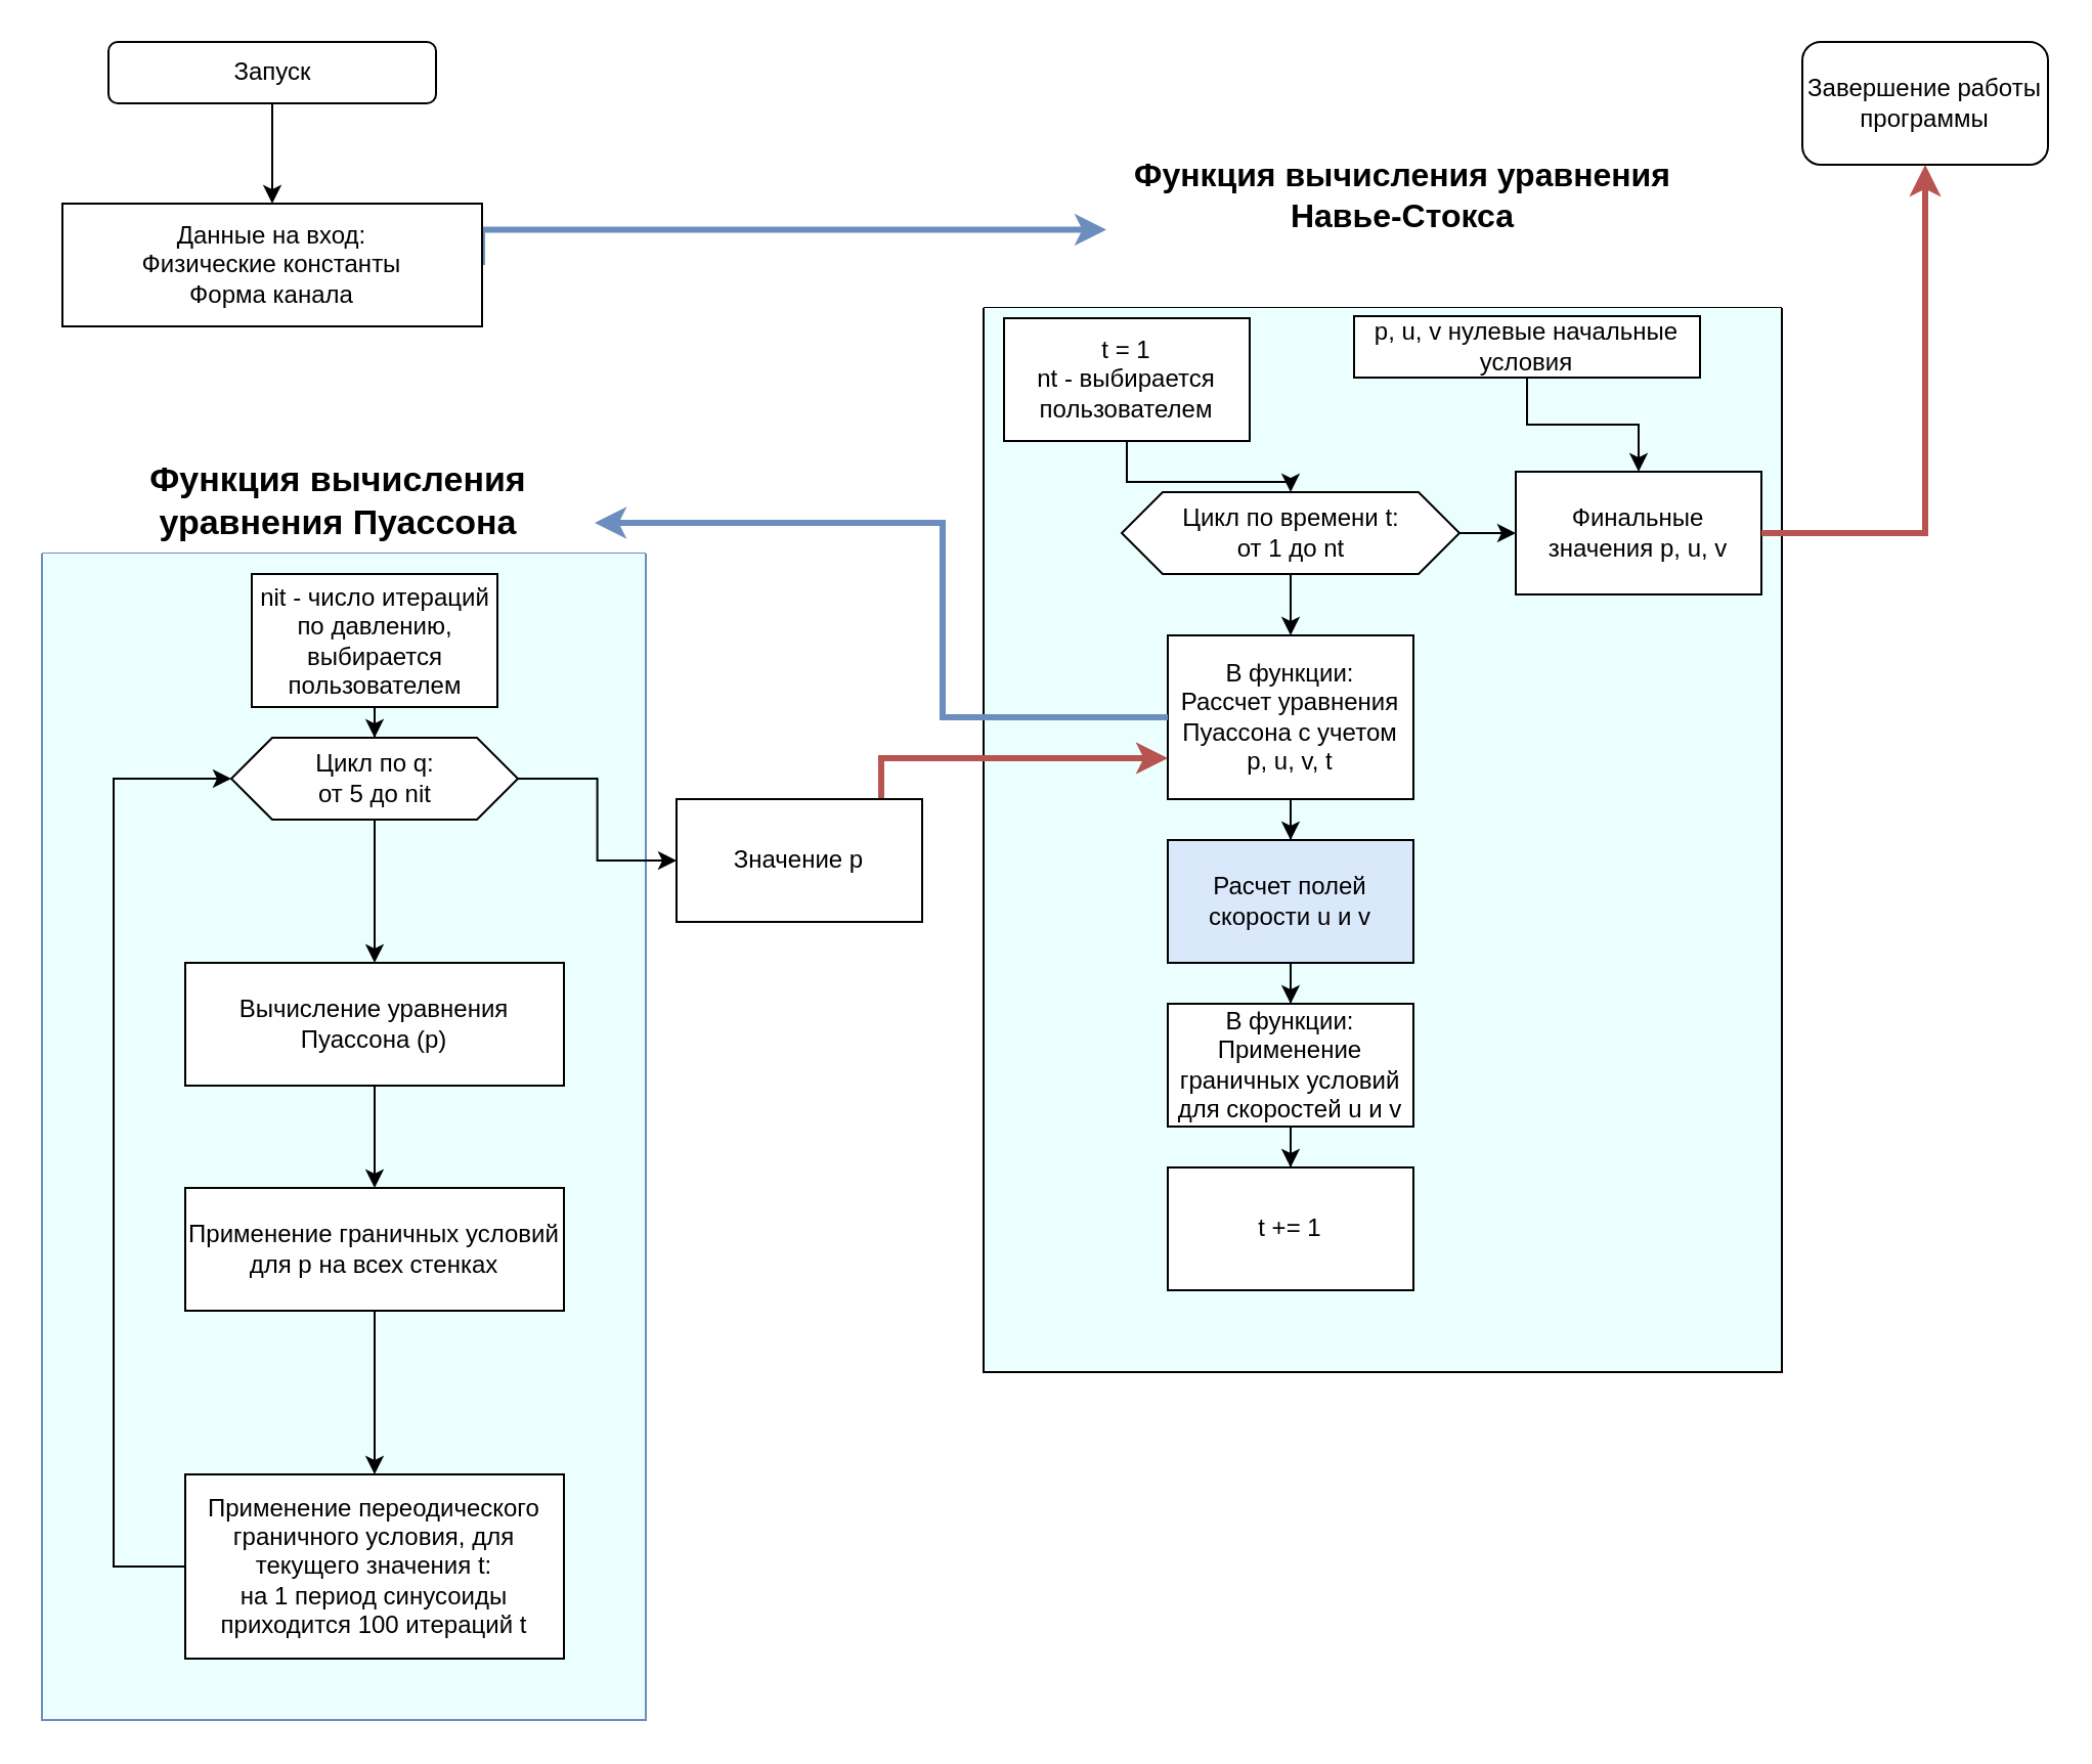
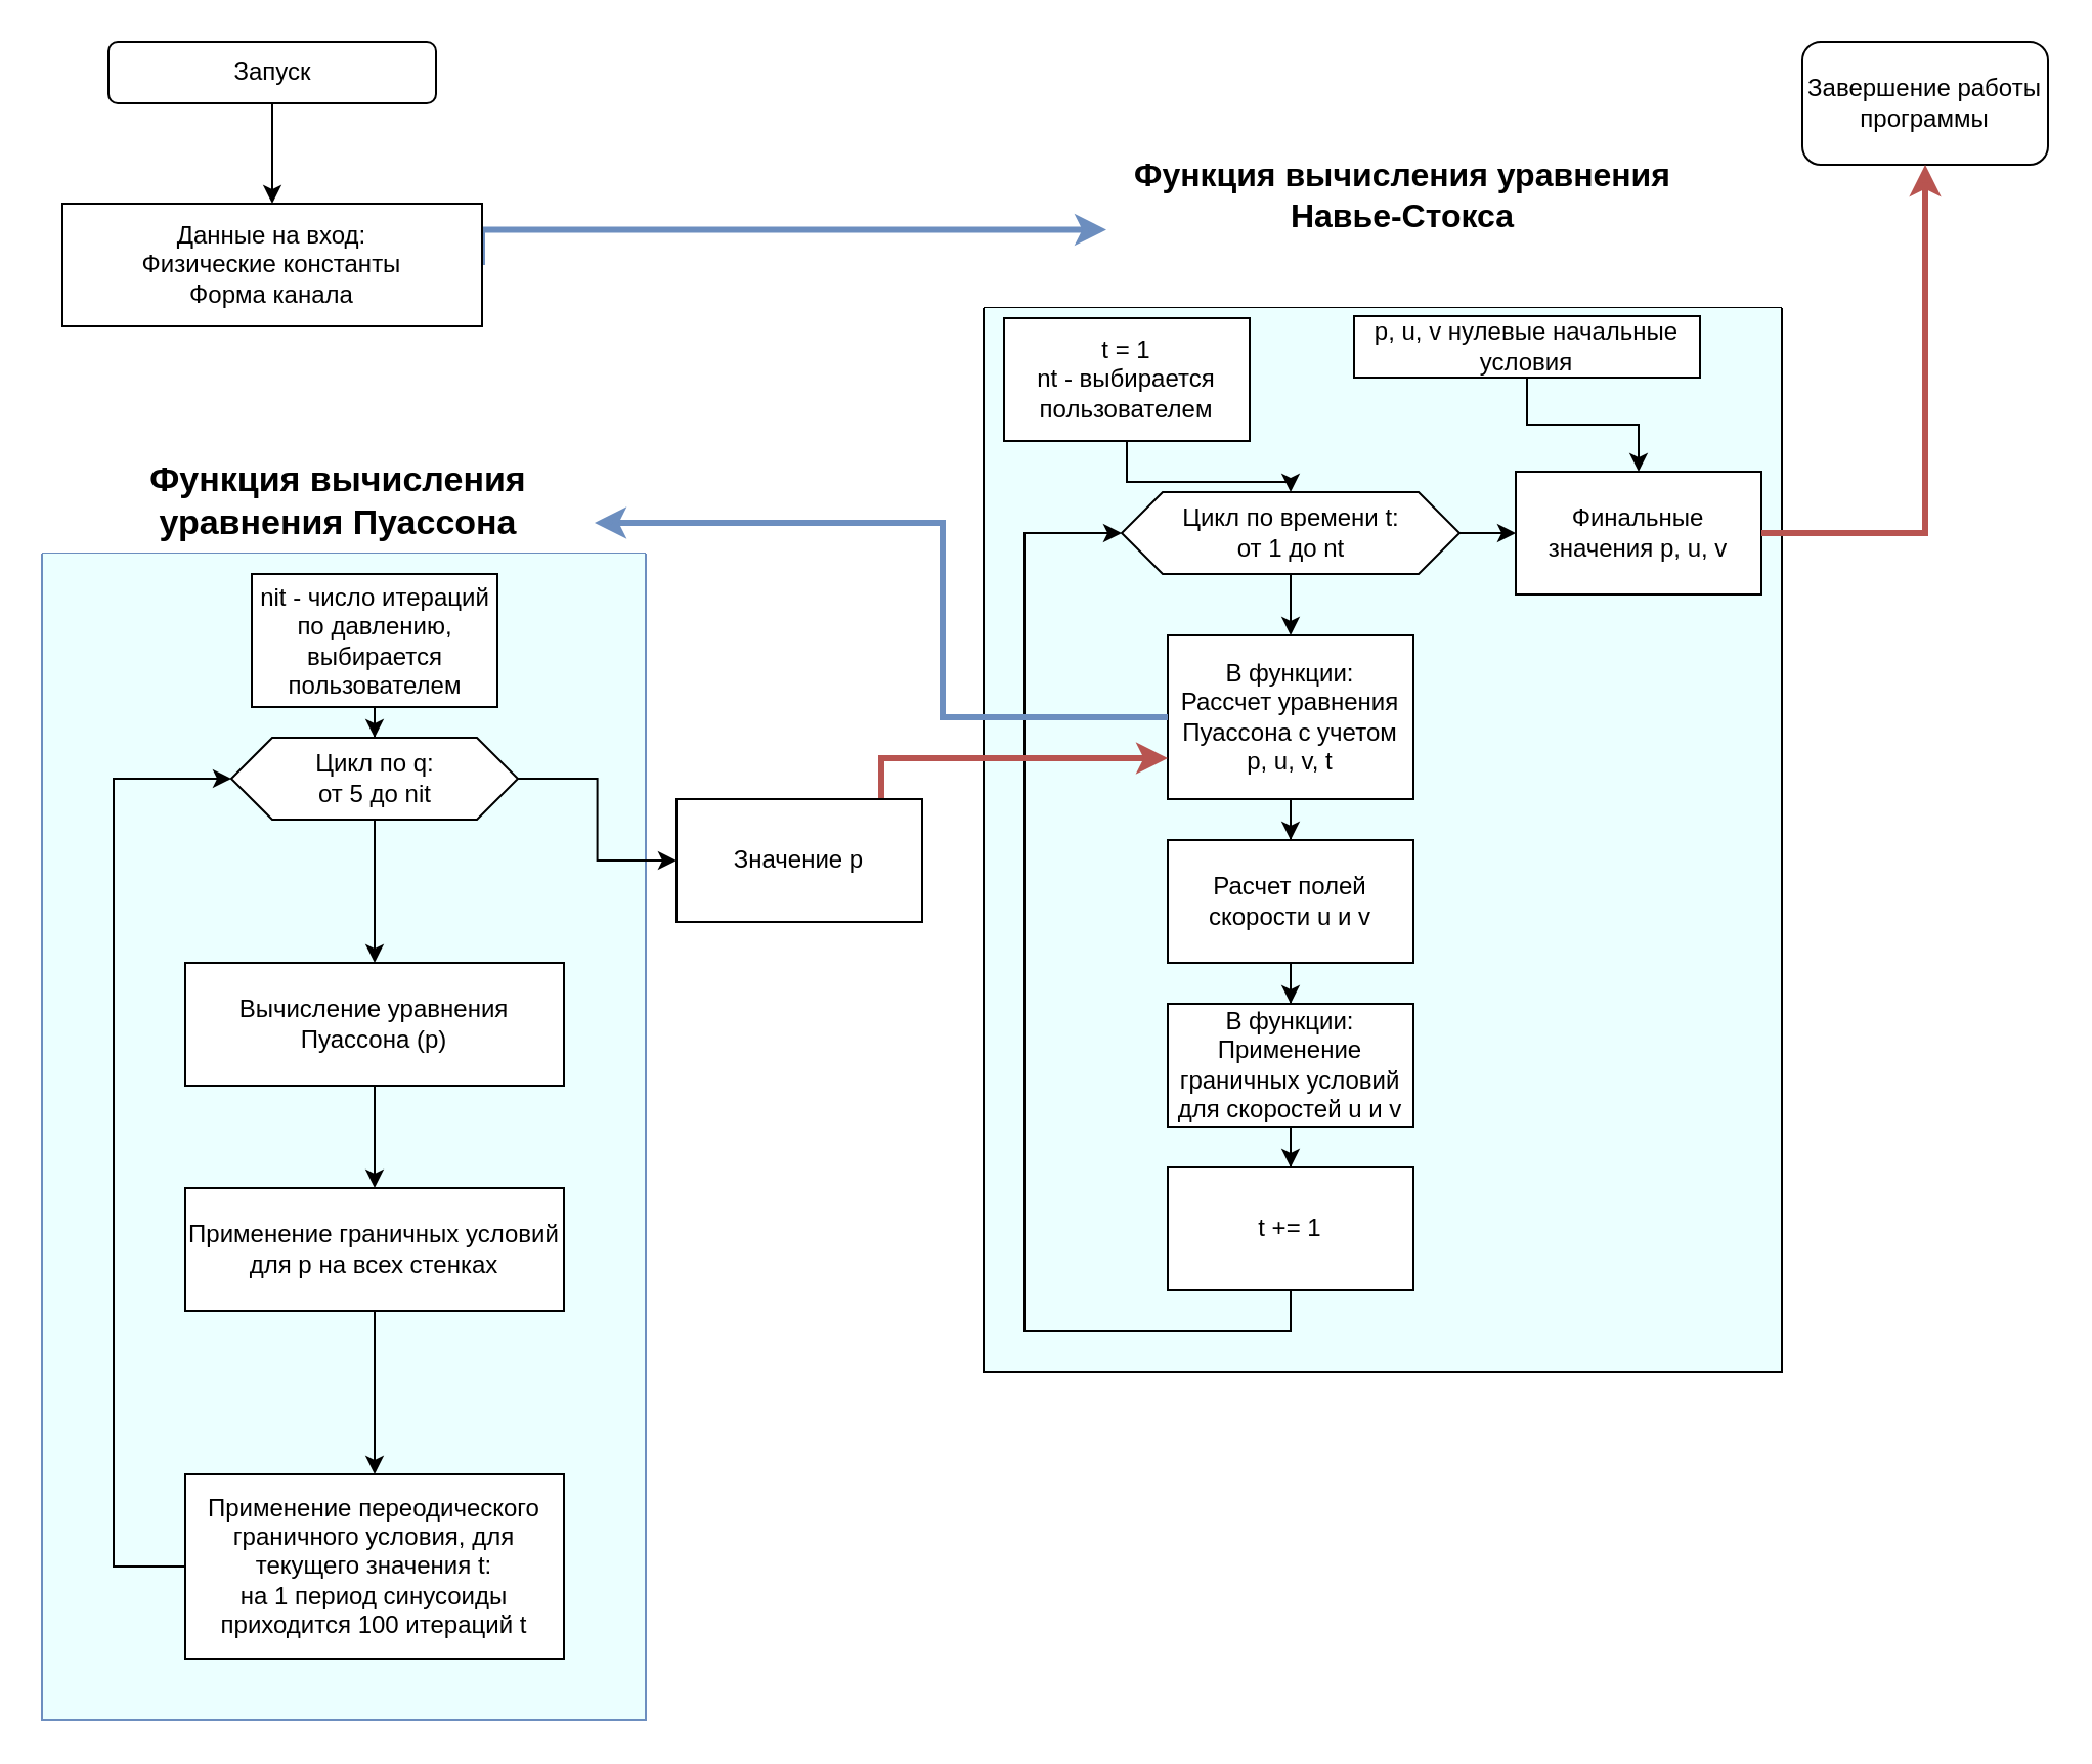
- <mxCell id="14" value="Расчет полей скорости u и v" style="rounded=0;whiteSpace=wrap;html=1;fillColor=#dae8fc;" vertex="1" parent="5"><mxGeometry x="90" y="260" width="120" height="60" as="geometry" /></mxCell>
+ <mxCell id="14" value="Расчет полей скорости u и v" style="rounded=0;whiteSpace=wrap;html=1;" vertex="1" parent="5"><mxGeometry x="90" y="260" width="120" height="60" as="geometry" /></mxCell>
+ <mxCell id="17" style="edgeStyle=orthogonalEdgeStyle;rounded=0;orthogonalLoop=1;jettySize=auto;html=1;entryX=0;entryY=0.5;entryDx=0;entryDy=0;" edge="1" parent="5" source="18" target="8"><mxGeometry relative="1" as="geometry"><Array as="points"><mxPoint x="150" y="500" /><mxPoint x="20" y="500" /><mxPoint x="20" y="110" /></Array></mxGeometry></mxCell>
